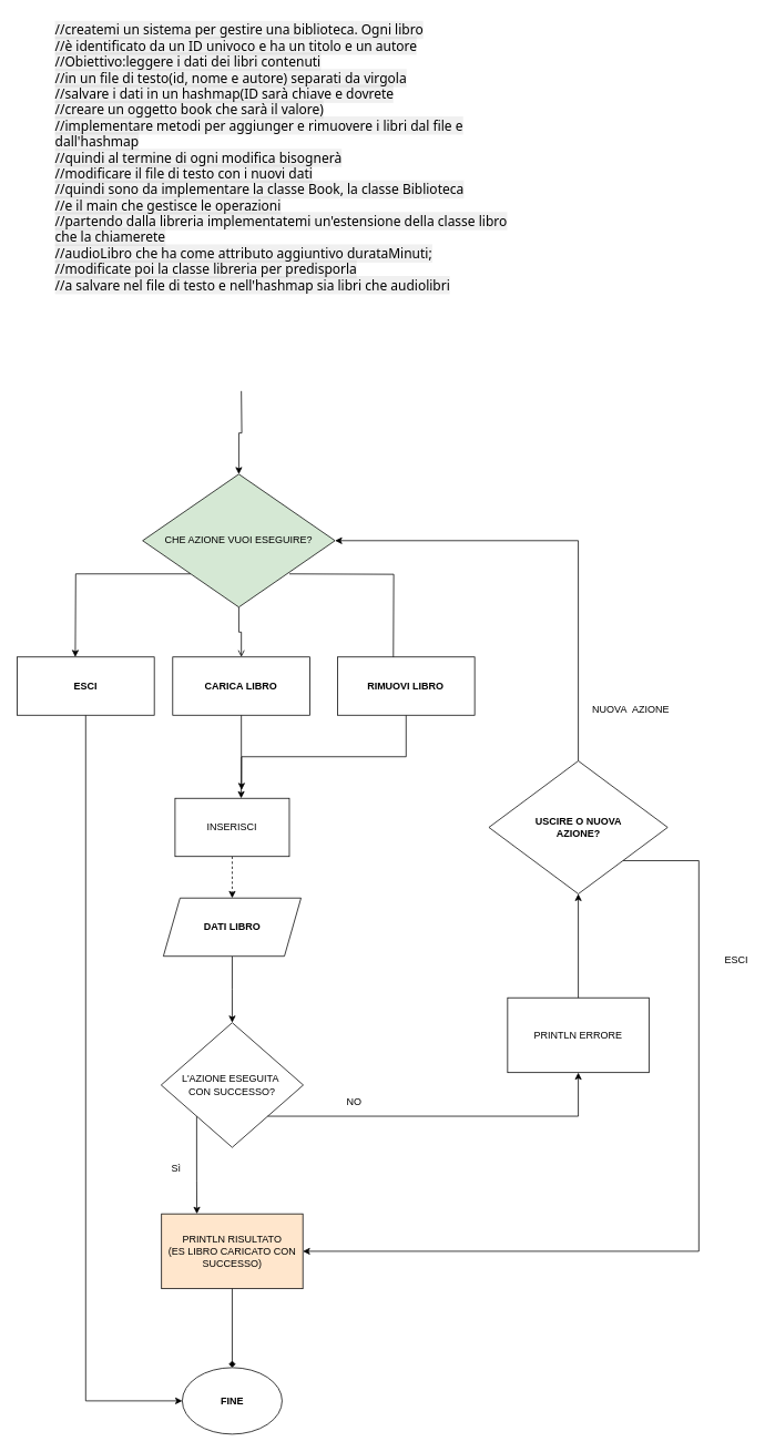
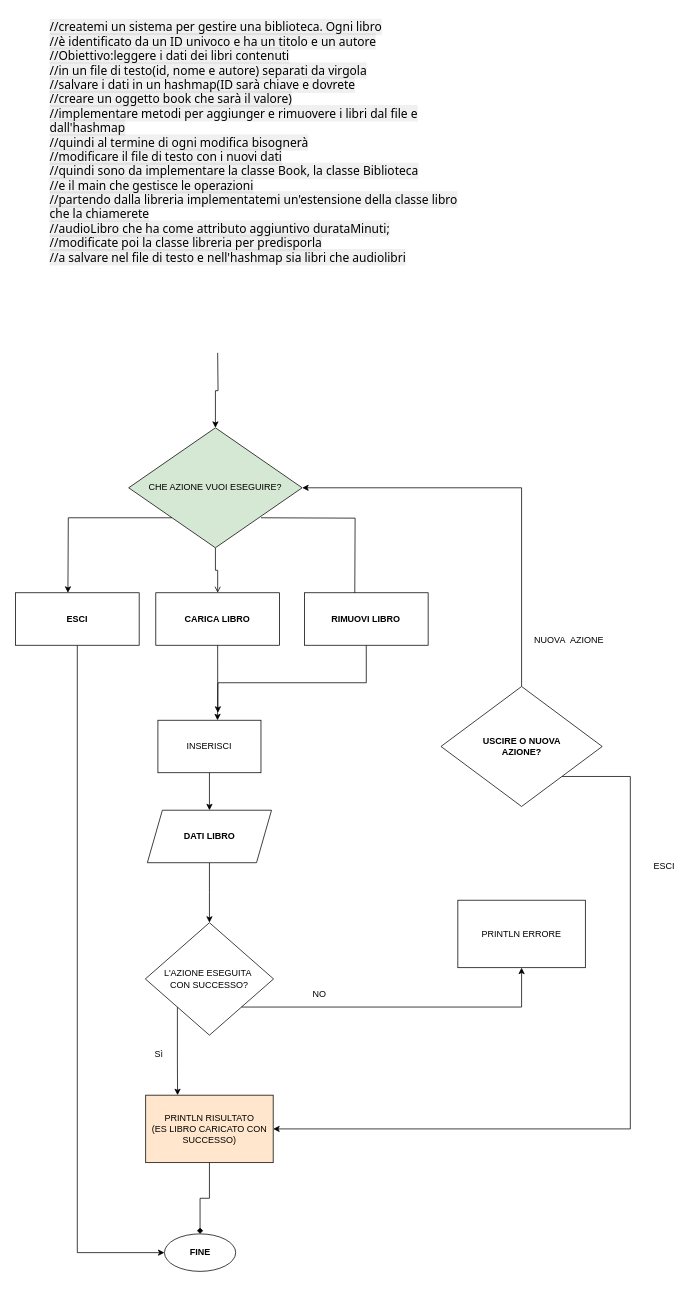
- <mxCell id="17" style="edgeStyle=orthogonalEdgeStyle;rounded=0;orthogonalLoop=1;jettySize=auto;html=1;exitX=0.5;exitY=1;exitDx=0;exitDy=0;entryX=0.5;entryY=0;entryDx=0;entryDy=0;dashed=1;" edge="1" parent="3" source="18" target="16"><mxGeometry relative="1" as="geometry" /></mxCell>
+ <mxCell id="17" style="edgeStyle=orthogonalEdgeStyle;rounded=0;orthogonalLoop=1;jettySize=auto;html=1;exitX=0.5;exitY=1;exitDx=0;exitDy=0;entryX=0.5;entryY=0;entryDx=0;entryDy=0;" edge="1" parent="3" source="18" target="16"><mxGeometry relative="1" as="geometry" /></mxCell>
- <mxCell id="30" style="edgeStyle=orthogonalEdgeStyle;rounded=0;orthogonalLoop=1;jettySize=auto;html=1;exitX=0.5;exitY=0;exitDx=0;exitDy=0;" edge="1" parent="3" source="25" target="29"><mxGeometry relative="1" as="geometry"><mxPoint x="680" y="580" as="targetPoint" /></mxGeometry></mxCell>
- <mxCell id="20" value="&lt;b&gt;FINE&lt;/b&gt;" style="ellipse;whiteSpace=wrap;html=1;" vertex="1" parent="3"><mxGeometry x="198.72" y="1175" width="120" height="80" as="geometry" /></mxCell>
+ <mxCell id="20" value="&lt;b&gt;FINE&lt;/b&gt;" style="ellipse;whiteSpace=wrap;html=1;" vertex="1" parent="3"><mxGeometry x="198.72" y="1175" width="95" height="50" as="geometry" /></mxCell>
